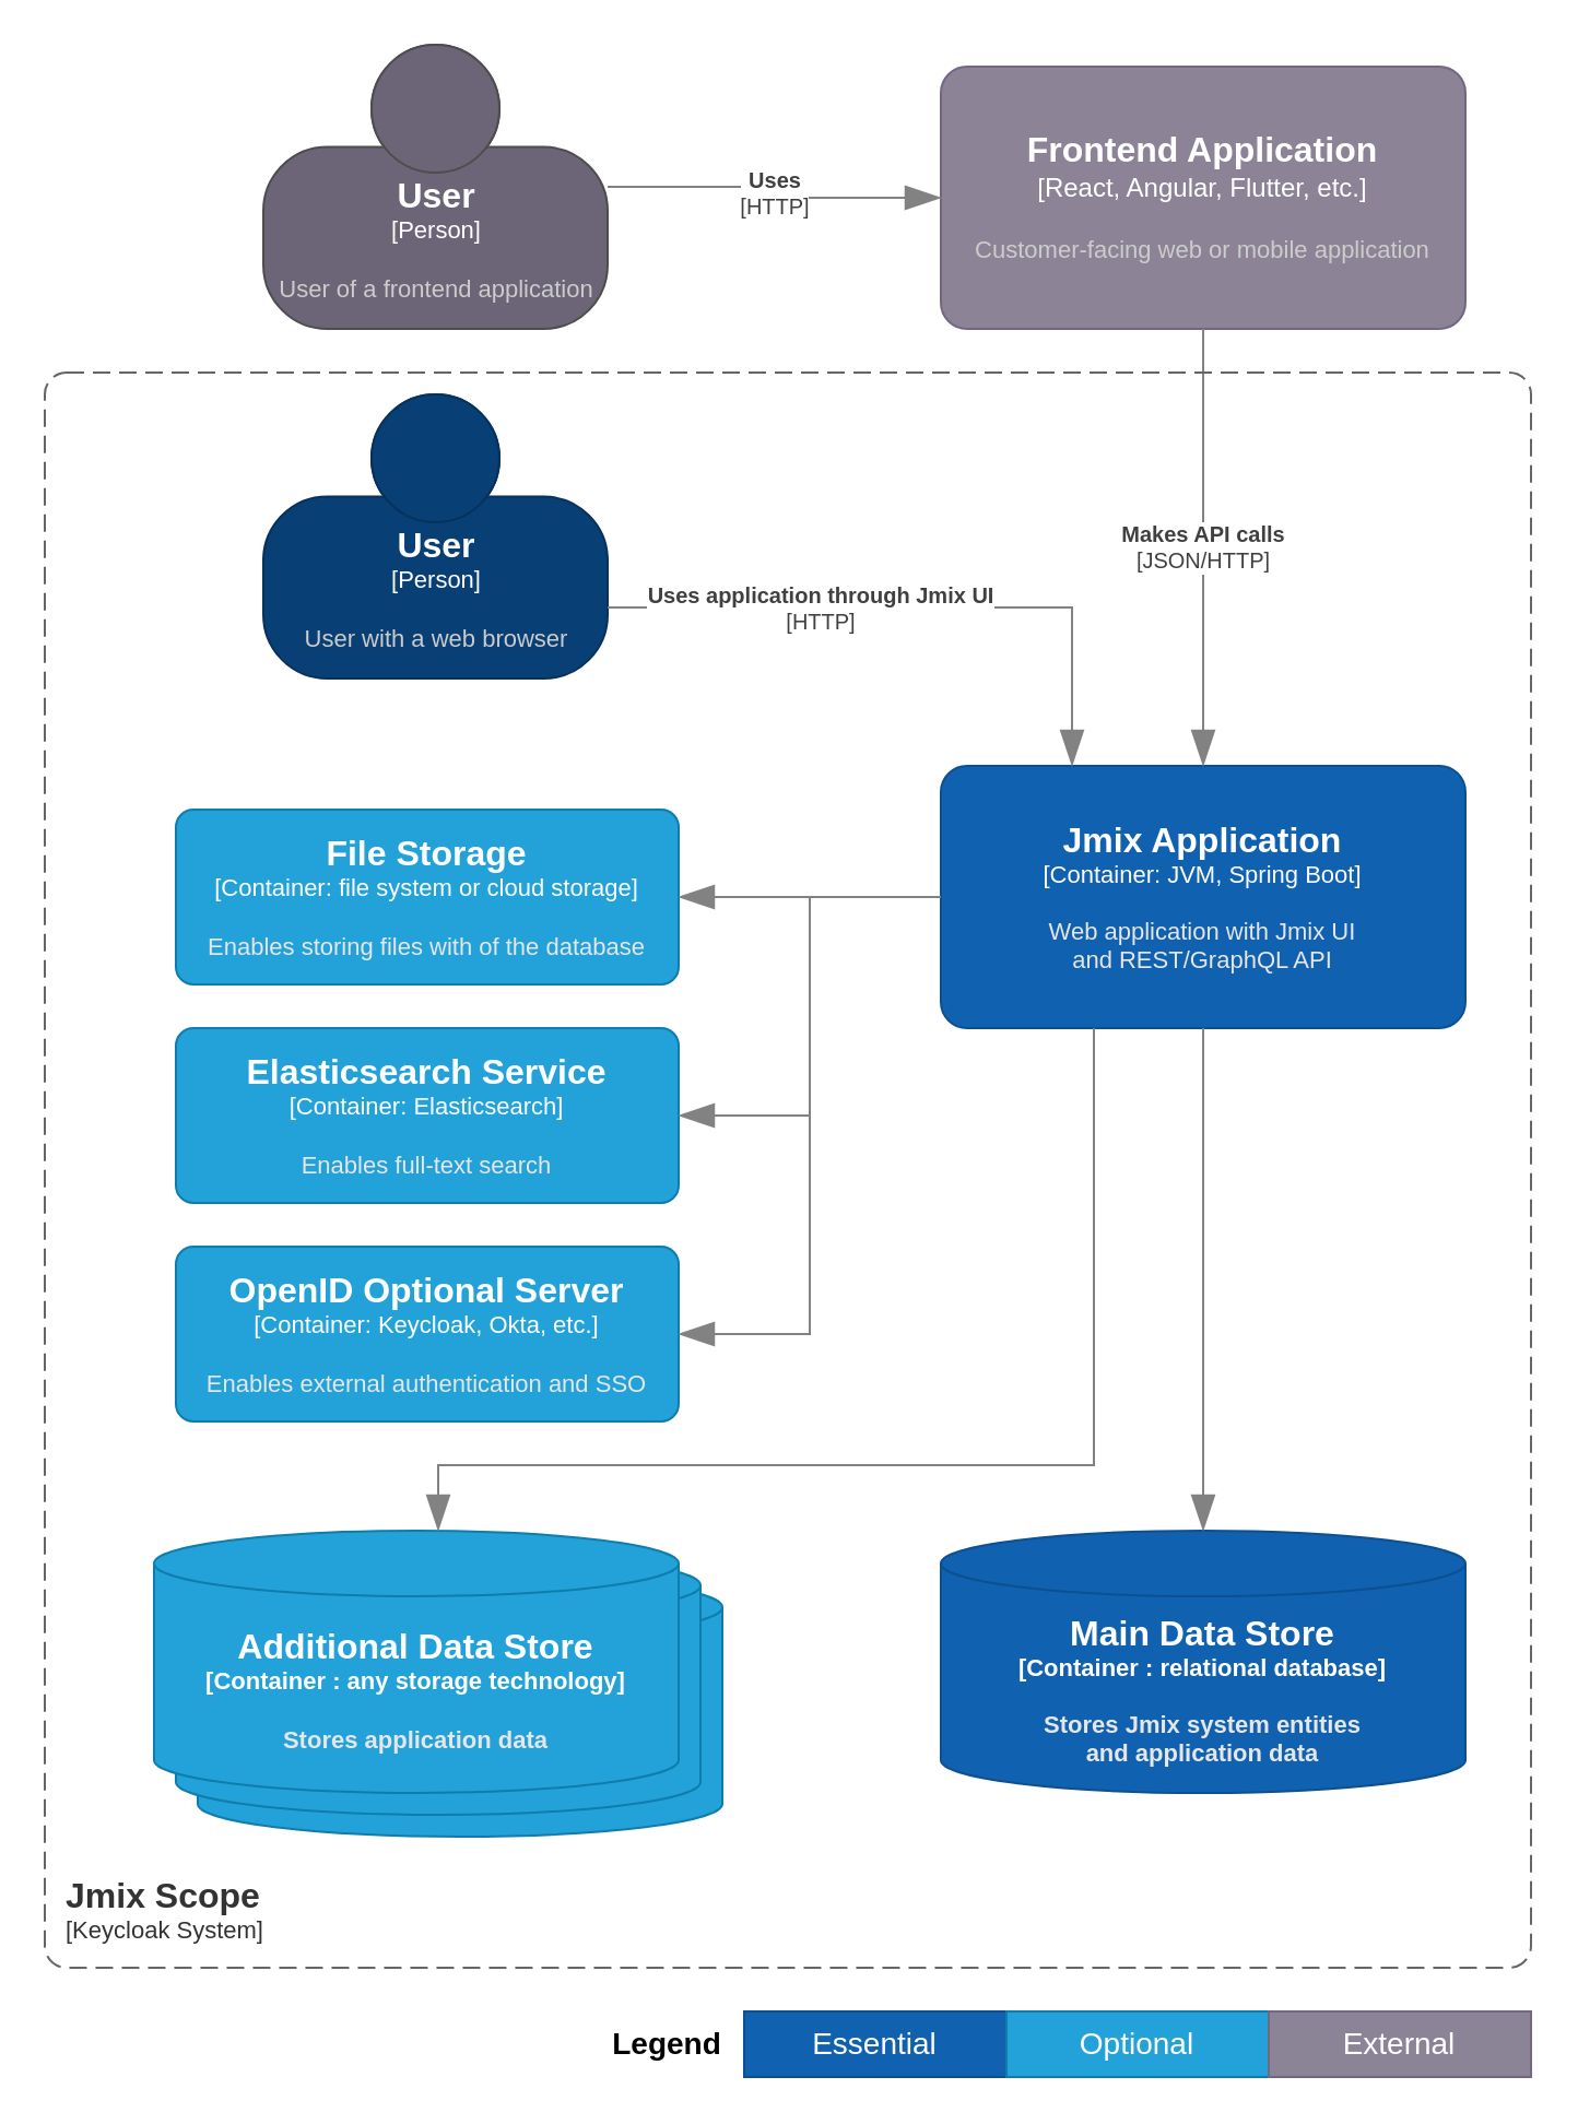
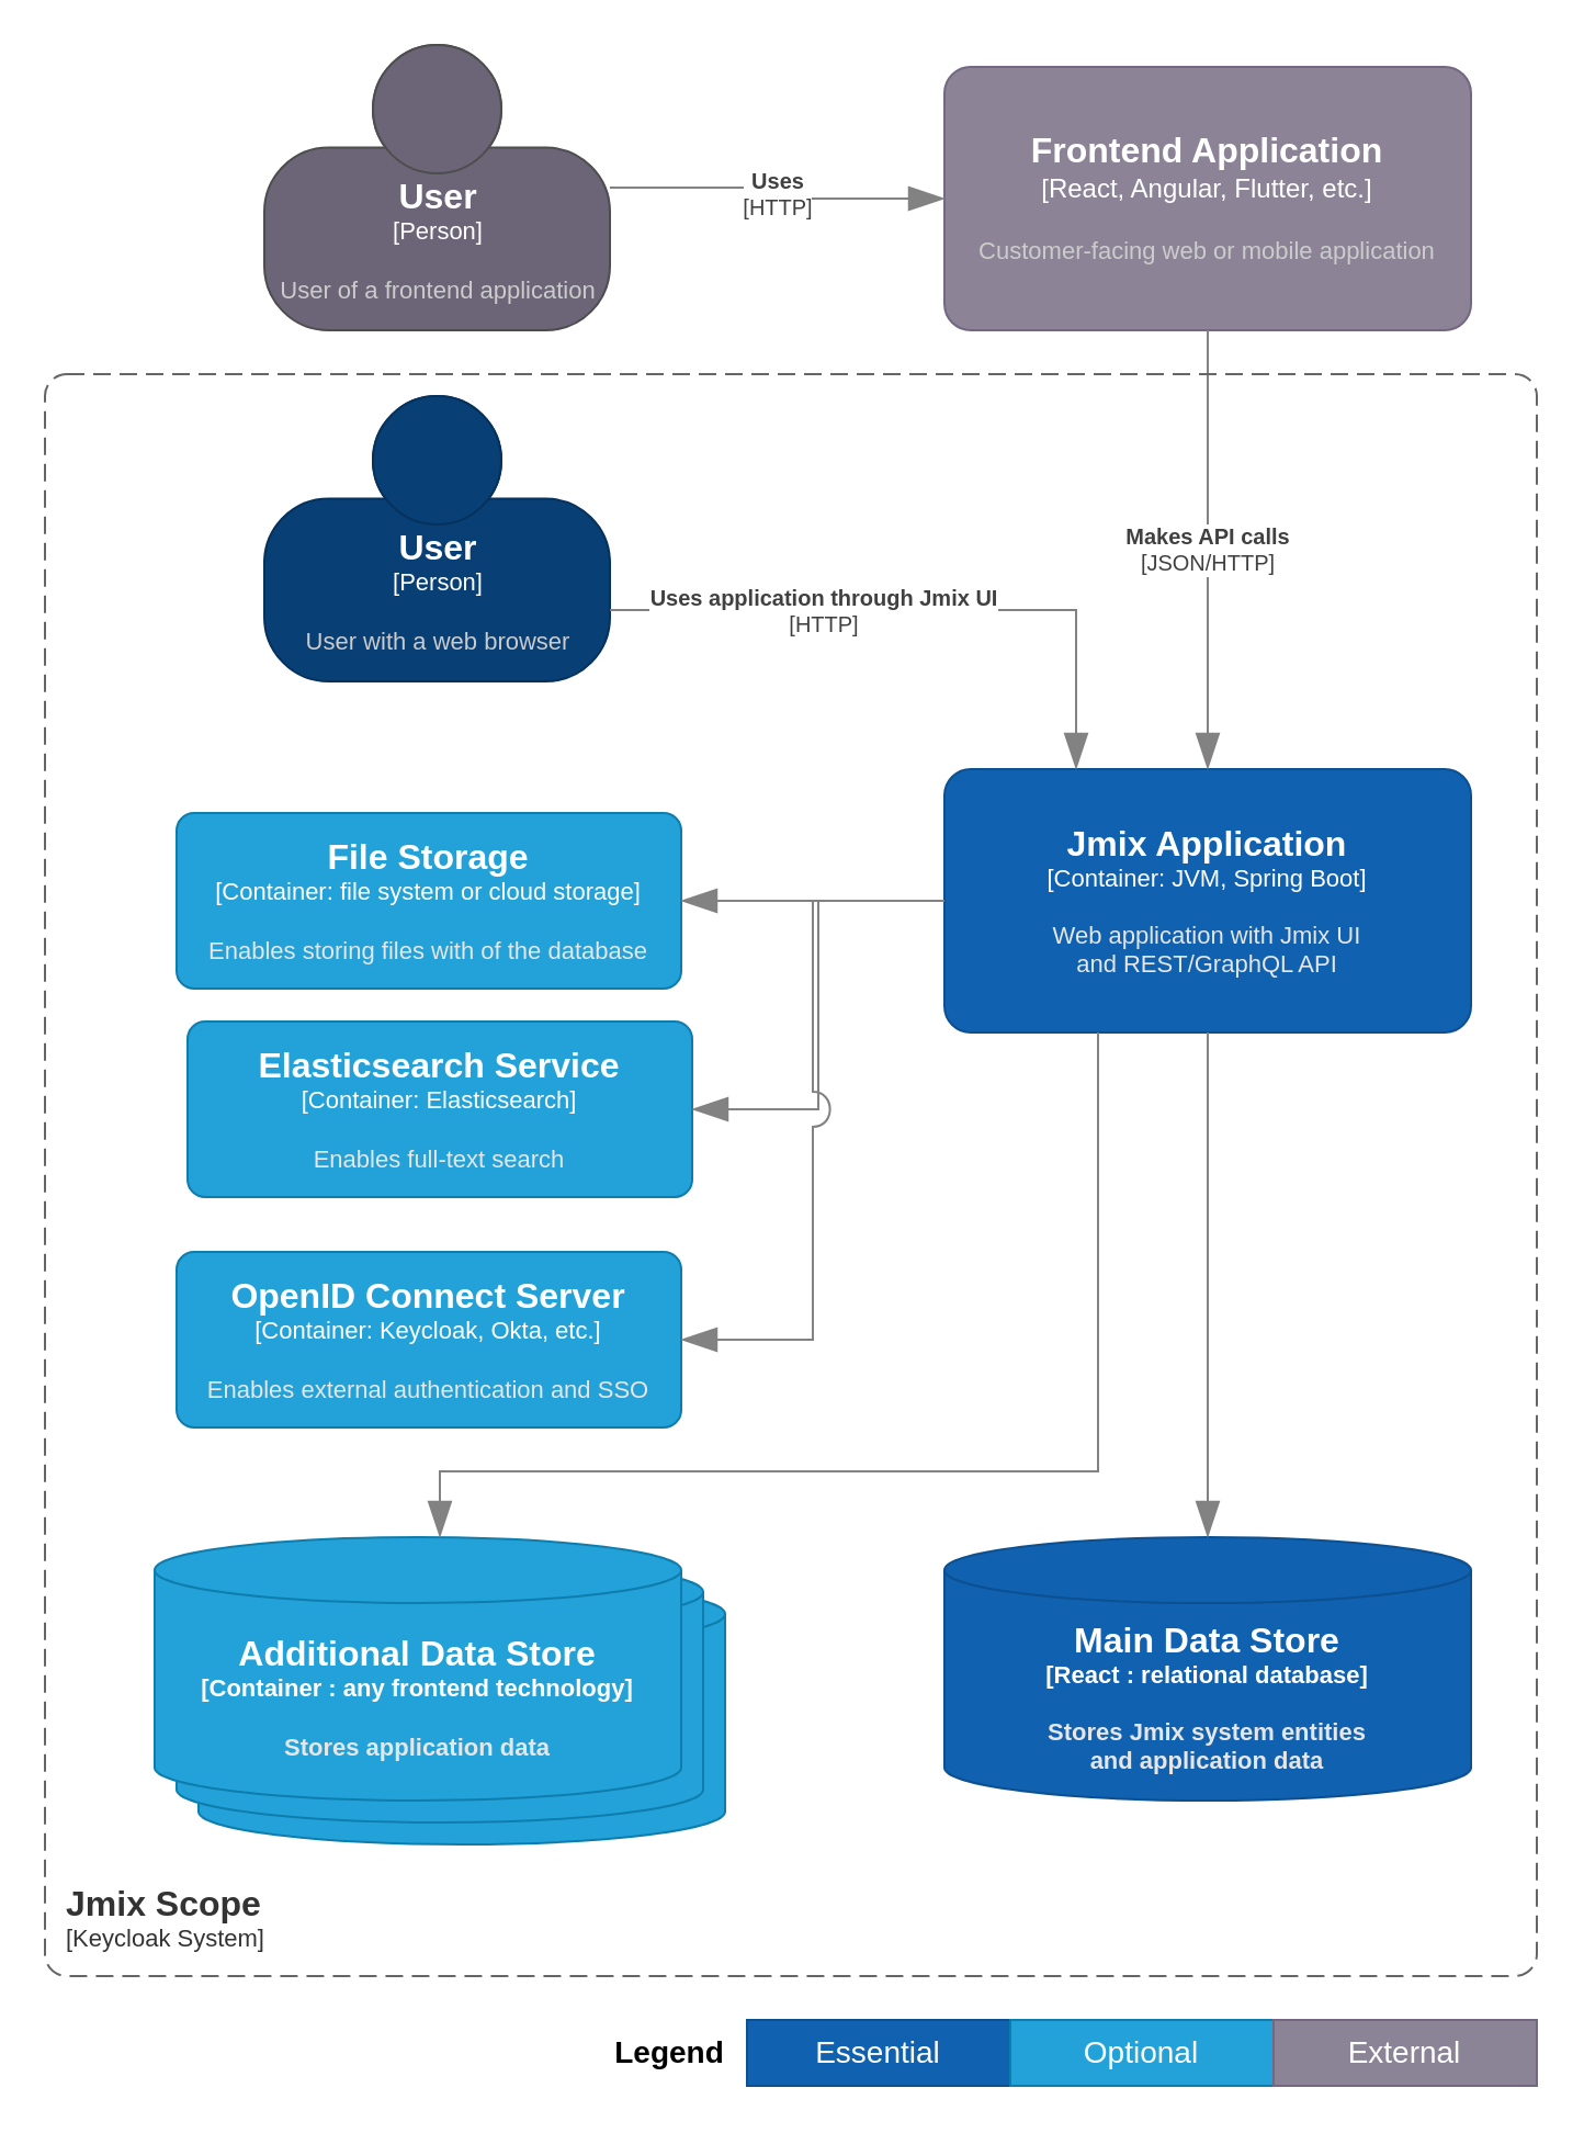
- <mxCell id="18" value="&lt;font style=&quot;font-size: 16px&quot;&gt;&lt;b&gt;Elasticsearch Service&lt;/b&gt;&lt;/font&gt;&lt;div&gt;[Container: Elasticsearch]&lt;/div&gt;&lt;br&gt;&lt;div&gt;&lt;font style=&quot;font-size: 11px&quot;&gt;&lt;font color=&quot;#E6E6E6&quot;&gt;Enables full-text search&lt;/font&gt;&lt;/div&gt;" style="rounded=1;whiteSpace=wrap;html=1;fontSize=11;labelBackgroundColor=none;fillColor=#23A2D9;fontColor=#ffffff;align=center;arcSize=10;strokeColor=#0E7DAD;metaEdit=1;resizable=1;points=[[0.25,0,0],[0.5,0,0],[0.75,0,0],[1,0.25,0],[1,0.5,0],[1,0.75,0],[0.75,1,0],[0.5,1,0],[0.25,1,0],[0,0.75,0],[0,0.5,0],[0,0.25,0]];" vertex="1" parent="1"><mxGeometry x="80" y="470" width="230" height="80" as="geometry" /></mxCell>
+ <mxCell id="18" value="&lt;font style=&quot;font-size: 16px&quot;&gt;&lt;b&gt;Elasticsearch Service&lt;/b&gt;&lt;/font&gt;&lt;div&gt;[Container: Elasticsearch]&lt;/div&gt;&lt;br&gt;&lt;div&gt;&lt;font style=&quot;font-size: 11px&quot;&gt;&lt;font color=&quot;#E6E6E6&quot;&gt;Enables full-text search&lt;/font&gt;&lt;/div&gt;" style="rounded=1;whiteSpace=wrap;html=1;fontSize=11;labelBackgroundColor=none;fillColor=#23A2D9;fontColor=#ffffff;align=center;arcSize=10;strokeColor=#0E7DAD;metaEdit=1;resizable=1;points=[[0.25,0,0],[0.5,0,0],[0.75,0,0],[1,0.25,0],[1,0.5,0],[1,0.75,0],[0.75,1,0],[0.5,1,0],[0.25,1,0],[0,0.75,0],[0,0.5,0],[0,0.25,0]];" vertex="1" parent="1"><mxGeometry x="85" y="465" width="230" height="80" as="geometry" /></mxCell>
- <mxCell id="19" value="&lt;font style=&quot;font-size: 16px&quot;&gt;&lt;b&gt;OpenID Optional Server&lt;/b&gt;&lt;/font&gt;&lt;div&gt;[Container: Keycloak, Okta, etc.]&lt;/div&gt;&lt;br&gt;&lt;div&gt;&lt;font style=&quot;font-size: 11px&quot;&gt;&lt;font color=&quot;#E6E6E6&quot;&gt;Enables external authentication and SSO&lt;/font&gt;&lt;/div&gt;" style="rounded=1;whiteSpace=wrap;html=1;fontSize=11;labelBackgroundColor=none;fillColor=#23A2D9;fontColor=#ffffff;align=center;arcSize=10;strokeColor=#0E7DAD;metaEdit=1;resizable=1;points=[[0.25,0,0],[0.5,0,0],[0.75,0,0],[1,0.25,0],[1,0.5,0],[1,0.75,0],[0.75,1,0],[0.5,1,0],[0.25,1,0],[0,0.75,0],[0,0.5,0],[0,0.25,0]];" vertex="1" parent="1"><mxGeometry x="80" y="570" width="230" height="80" as="geometry" /></mxCell>
+ <mxCell id="19" value="&lt;font style=&quot;font-size: 16px&quot;&gt;&lt;b&gt;OpenID Connect Server&lt;/b&gt;&lt;/font&gt;&lt;div&gt;[Container: Keycloak, Okta, etc.]&lt;/div&gt;&lt;br&gt;&lt;div&gt;&lt;font style=&quot;font-size: 11px&quot;&gt;&lt;font color=&quot;#E6E6E6&quot;&gt;Enables external authentication and SSO&lt;/font&gt;&lt;/div&gt;" style="rounded=1;whiteSpace=wrap;html=1;fontSize=11;labelBackgroundColor=none;fillColor=#23A2D9;fontColor=#ffffff;align=center;arcSize=10;strokeColor=#0E7DAD;metaEdit=1;resizable=1;points=[[0.25,0,0],[0.5,0,0],[0.75,0,0],[1,0.25,0],[1,0.5,0],[1,0.75,0],[0.75,1,0],[0.5,1,0],[0.25,1,0],[0,0.75,0],[0,0.5,0],[0,0.25,0]];" vertex="1" parent="1"><mxGeometry x="80" y="570" width="230" height="80" as="geometry" /></mxCell>
- <mxCell id="8" value="&lt;font style=&quot;font-size: 16px&quot;&gt;&lt;b&gt;Additional Data Store&lt;/font&gt;&lt;div&gt;[Container :&amp;nbsp;any storage technology]&lt;/div&gt;&lt;br&gt;&lt;div&gt;&lt;font style=&quot;font-size: 11px&quot;&gt;&lt;font color=&quot;#E6E6E6&quot;&gt;Stores application data&lt;/font&gt;&lt;/div&gt;" style="shape=cylinder3;size=15;whiteSpace=wrap;html=1;boundedLbl=1;rounded=1;labelBackgroundColor=none;fillColor=#23A2D9;fontSize=11;fontColor=#ffffff;align=center;strokeColor=#0E7DAD;metaEdit=1;points=[[0.5,0,0],[1,0.25,0],[1,0.5,0],[1,0.75,0],[0.5,1,0],[0,0.75,0],[0,0.5,0],[0,0.25,0]];resizable=0;direction=east;arcSize=10;" vertex="1" parent="1"><mxGeometry x="70" y="700" width="240" height="120" as="geometry" /></mxCell>
+ <mxCell id="8" value="&lt;font style=&quot;font-size: 16px&quot;&gt;&lt;b&gt;Additional Data Store&lt;/font&gt;&lt;div&gt;[Container :&amp;nbsp;any frontend technology]&lt;/div&gt;&lt;br&gt;&lt;div&gt;&lt;font style=&quot;font-size: 11px&quot;&gt;&lt;font color=&quot;#E6E6E6&quot;&gt;Stores application data&lt;/font&gt;&lt;/div&gt;" style="shape=cylinder3;size=15;whiteSpace=wrap;html=1;boundedLbl=1;rounded=1;labelBackgroundColor=none;fillColor=#23A2D9;fontSize=11;fontColor=#ffffff;align=center;strokeColor=#0E7DAD;metaEdit=1;points=[[0.5,0,0],[1,0.25,0],[1,0.5,0],[1,0.75,0],[0.5,1,0],[0,0.75,0],[0,0.5,0],[0,0.25,0]];resizable=0;direction=east;arcSize=10;" vertex="1" parent="1"><mxGeometry x="70" y="700" width="240" height="120" as="geometry" /></mxCell>
- <mxCell id="7" value="&lt;font style=&quot;font-size: 16px&quot;&gt;&lt;b&gt;Main Data Store&lt;/font&gt;&lt;div&gt;[Container :&amp;nbsp;relational database]&lt;/div&gt;&lt;br&gt;&lt;div&gt;&lt;font style=&quot;font-size: 11px&quot;&gt;&lt;font color=&quot;#E6E6E6&quot;&gt;Stores Jmix system entities&#10;and application data&lt;/font&gt;&lt;/div&gt;" style="shape=cylinder3;size=15;whiteSpace=wrap;html=1;boundedLbl=1;rounded=1;labelBackgroundColor=none;fillColor=#1061B0;fontSize=11;fontColor=#ffffff;align=center;strokeColor=#0D5091;metaEdit=1;points=[[0.5,0,0],[1,0.25,0],[1,0.5,0],[1,0.75,0],[0.5,1,0],[0,0.75,0],[0,0.5,0],[0,0.25,0]];resizable=0;arcSize=10;" vertex="1" parent="1"><mxGeometry x="430" y="700" width="240" height="120" as="geometry" /></mxCell>
+ <mxCell id="7" value="&lt;font style=&quot;font-size: 16px&quot;&gt;&lt;b&gt;Main Data Store&lt;/font&gt;&lt;div&gt;[React :&amp;nbsp;relational database]&lt;/div&gt;&lt;br&gt;&lt;div&gt;&lt;font style=&quot;font-size: 11px&quot;&gt;&lt;font color=&quot;#E6E6E6&quot;&gt;Stores Jmix system entities&#10;and application data&lt;/font&gt;&lt;/div&gt;" style="shape=cylinder3;size=15;whiteSpace=wrap;html=1;boundedLbl=1;rounded=1;labelBackgroundColor=none;fillColor=#1061B0;fontSize=11;fontColor=#ffffff;align=center;strokeColor=#0D5091;metaEdit=1;points=[[0.5,0,0],[1,0.25,0],[1,0.5,0],[1,0.75,0],[0.5,1,0],[0,0.75,0],[0,0.5,0],[0,0.25,0]];resizable=0;arcSize=10;" vertex="1" parent="1"><mxGeometry x="430" y="700" width="240" height="120" as="geometry" /></mxCell>
